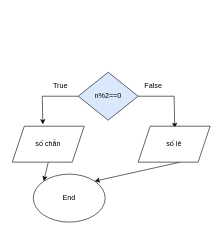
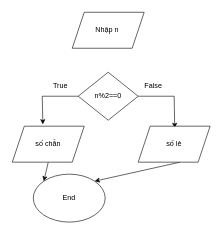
+ <mxCell id="2" value="Nhập n&amp;nbsp;" style="shape=parallelogram;perimeter=parallelogramPerimeter;whiteSpace=wrap;html=1;fixedSize=1;" parent="1" vertex="1"><mxGeometry x="120" y="20" width="120" height="60" as="geometry" /></mxCell>
- <mxCell id="3" value="n%2==0" style="rhombus;whiteSpace=wrap;html=1;fillColor=#dae8fc;" parent="1" vertex="1"><mxGeometry x="130" y="120" width="100" height="80" as="geometry" /></mxCell>
+ <mxCell id="3" value="n%2==0" style="rhombus;whiteSpace=wrap;html=1;" parent="1" vertex="1"><mxGeometry x="130" y="120" width="100" height="80" as="geometry" /></mxCell>
